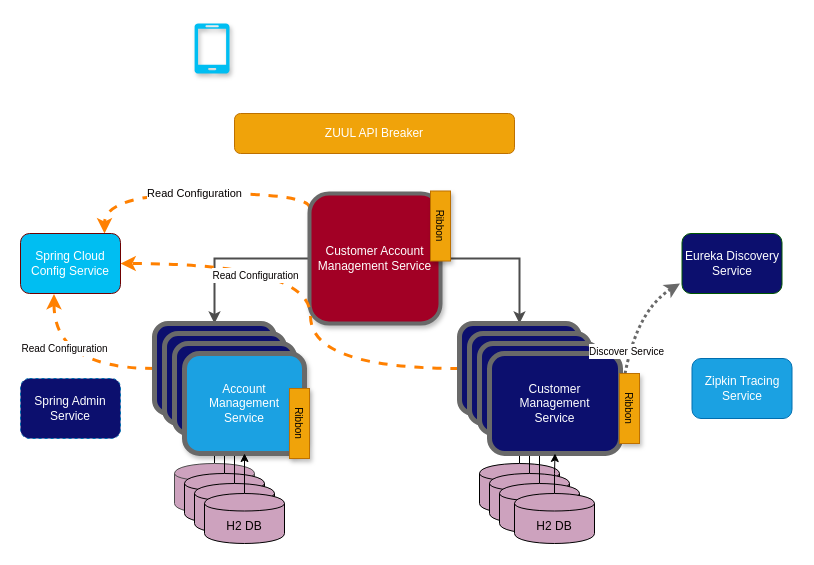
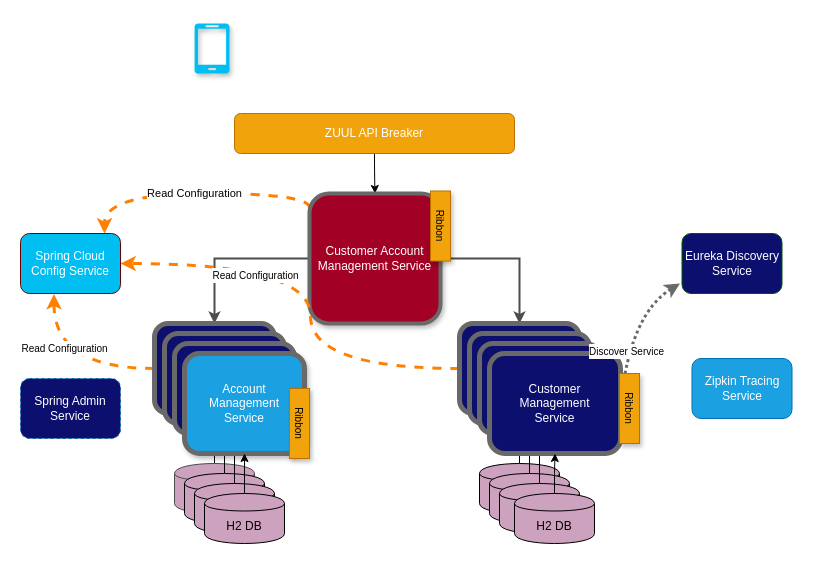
+ <mxCell id="2" value="" style="edgeStyle=orthogonalEdgeStyle;curved=1;rounded=0;orthogonalLoop=1;jettySize=auto;html=1;fontColor=#050000;" edge="1" parent="1" source="3" target="7"><mxGeometry relative="1" as="geometry" /></mxCell>
